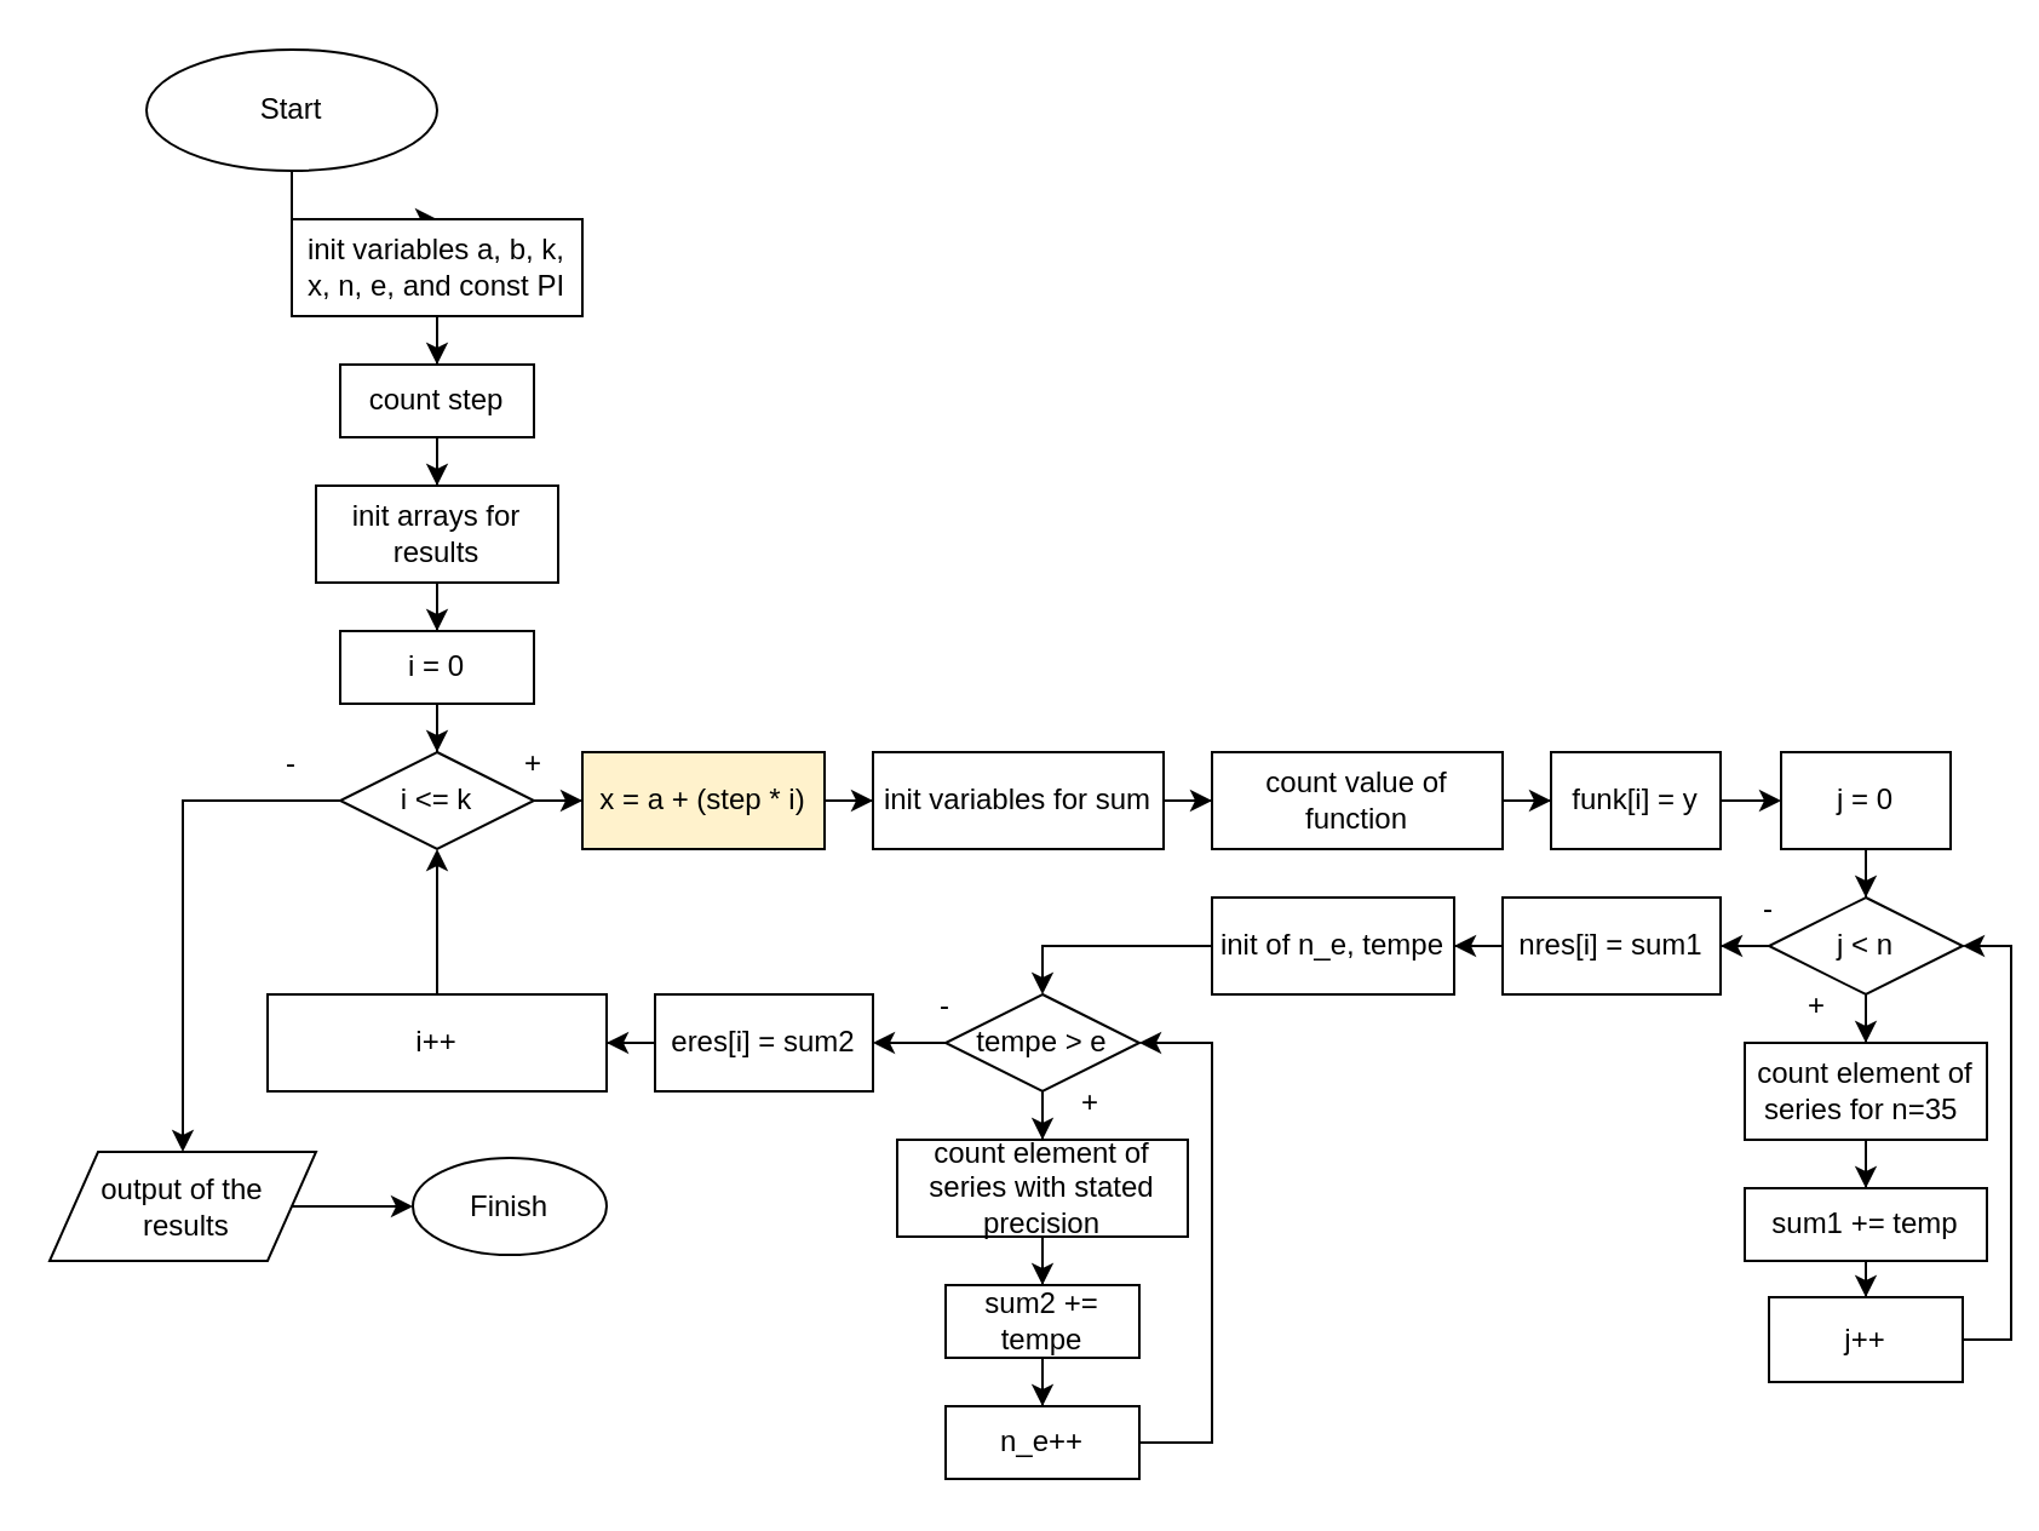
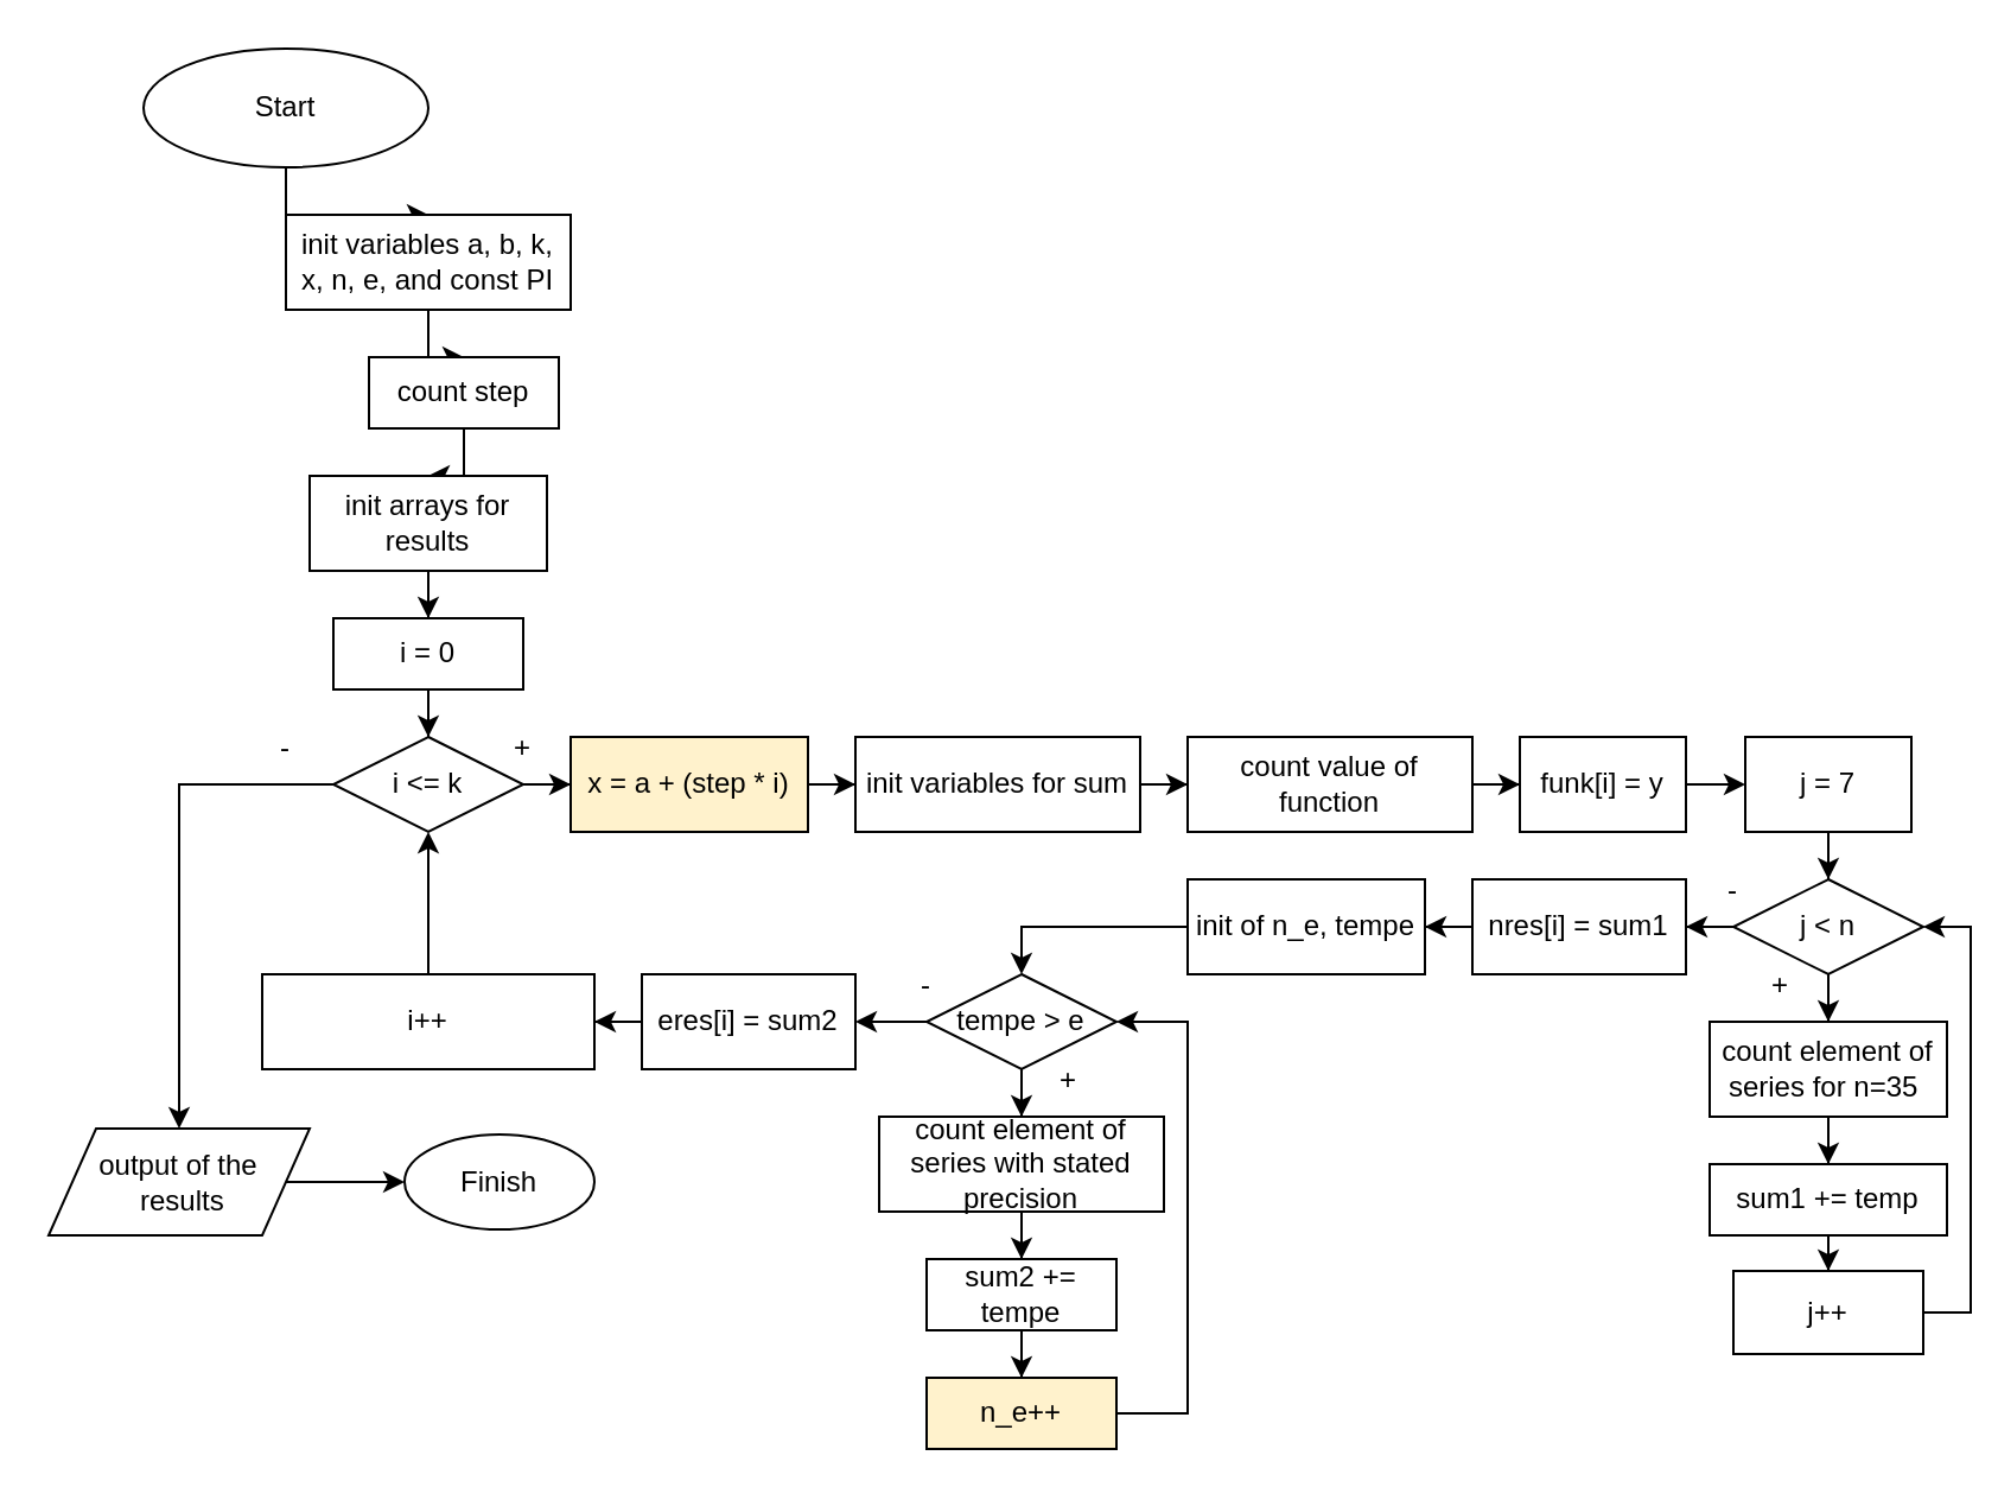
- <mxCell id="7" value="count step" style="whiteSpace=wrap;html=1;" vertex="1" parent="1"><mxGeometry x="140" y="150" width="80" height="30" as="geometry" /></mxCell>
+ <mxCell id="7" value="count step" style="whiteSpace=wrap;html=1;" vertex="1" parent="1"><mxGeometry x="155" y="150" width="80" height="30" as="geometry" /></mxCell>
- <mxCell id="24" value="j = 0" style="whiteSpace=wrap;html=1;" vertex="1" parent="1"><mxGeometry x="735" y="310" width="70" height="40" as="geometry" /></mxCell>
+ <mxCell id="24" value="j = 7" style="whiteSpace=wrap;html=1;" vertex="1" parent="1"><mxGeometry x="735" y="310" width="70" height="40" as="geometry" /></mxCell>
- <mxCell id="46" value="n_e++" style="whiteSpace=wrap;html=1;" vertex="1" parent="1"><mxGeometry x="390" y="580" width="80" height="30" as="geometry" /></mxCell>
+ <mxCell id="46" value="n_e++" style="whiteSpace=wrap;html=1;fillColor=#fff2cc;" vertex="1" parent="1"><mxGeometry x="390" y="580" width="80" height="30" as="geometry" /></mxCell>
